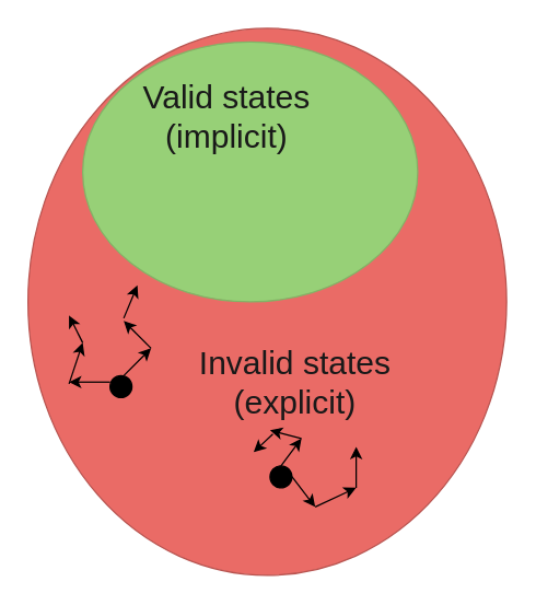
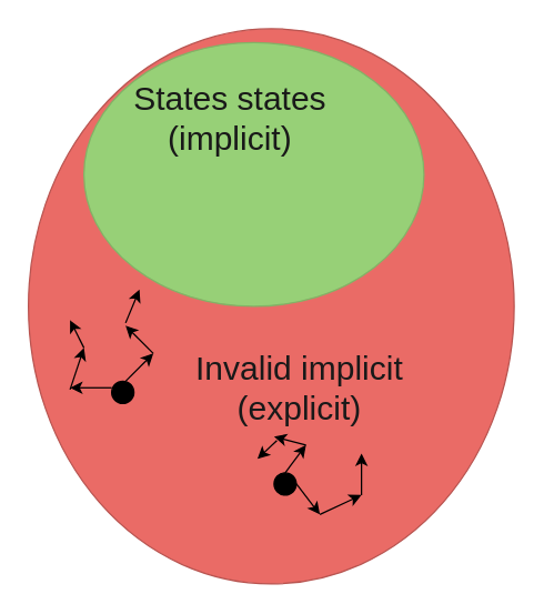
- <mxCell id="6" value="Valid states&lt;br&gt;(implicit)" style="text;fontSize=24;align=center;verticalAlign=middle;html=1;fontColor=#191919;" parent="1" vertex="1"><mxGeometry x="70" y="50" width="190" height="70" as="geometry" /></mxCell>
+ <mxCell id="6" value="States states&lt;br&gt;(implicit)" style="text;fontSize=24;align=center;verticalAlign=middle;html=1;fontColor=#191919;" parent="1" vertex="1"><mxGeometry x="70" y="50" width="190" height="70" as="geometry" /></mxCell>
- <mxCell id="5" value="Invalid states&lt;br&gt;(explicit)" style="text;fontSize=24;align=center;verticalAlign=middle;html=1;fontColor=#191919;" parent="1" vertex="1"><mxGeometry x="120" y="244" width="190" height="70" as="geometry" /></mxCell>
+ <mxCell id="5" value="Invalid implicit&lt;br&gt;(explicit)" style="text;fontSize=24;align=center;verticalAlign=middle;html=1;fontColor=#191919;" parent="1" vertex="1"><mxGeometry x="120" y="244" width="190" height="70" as="geometry" /></mxCell>
